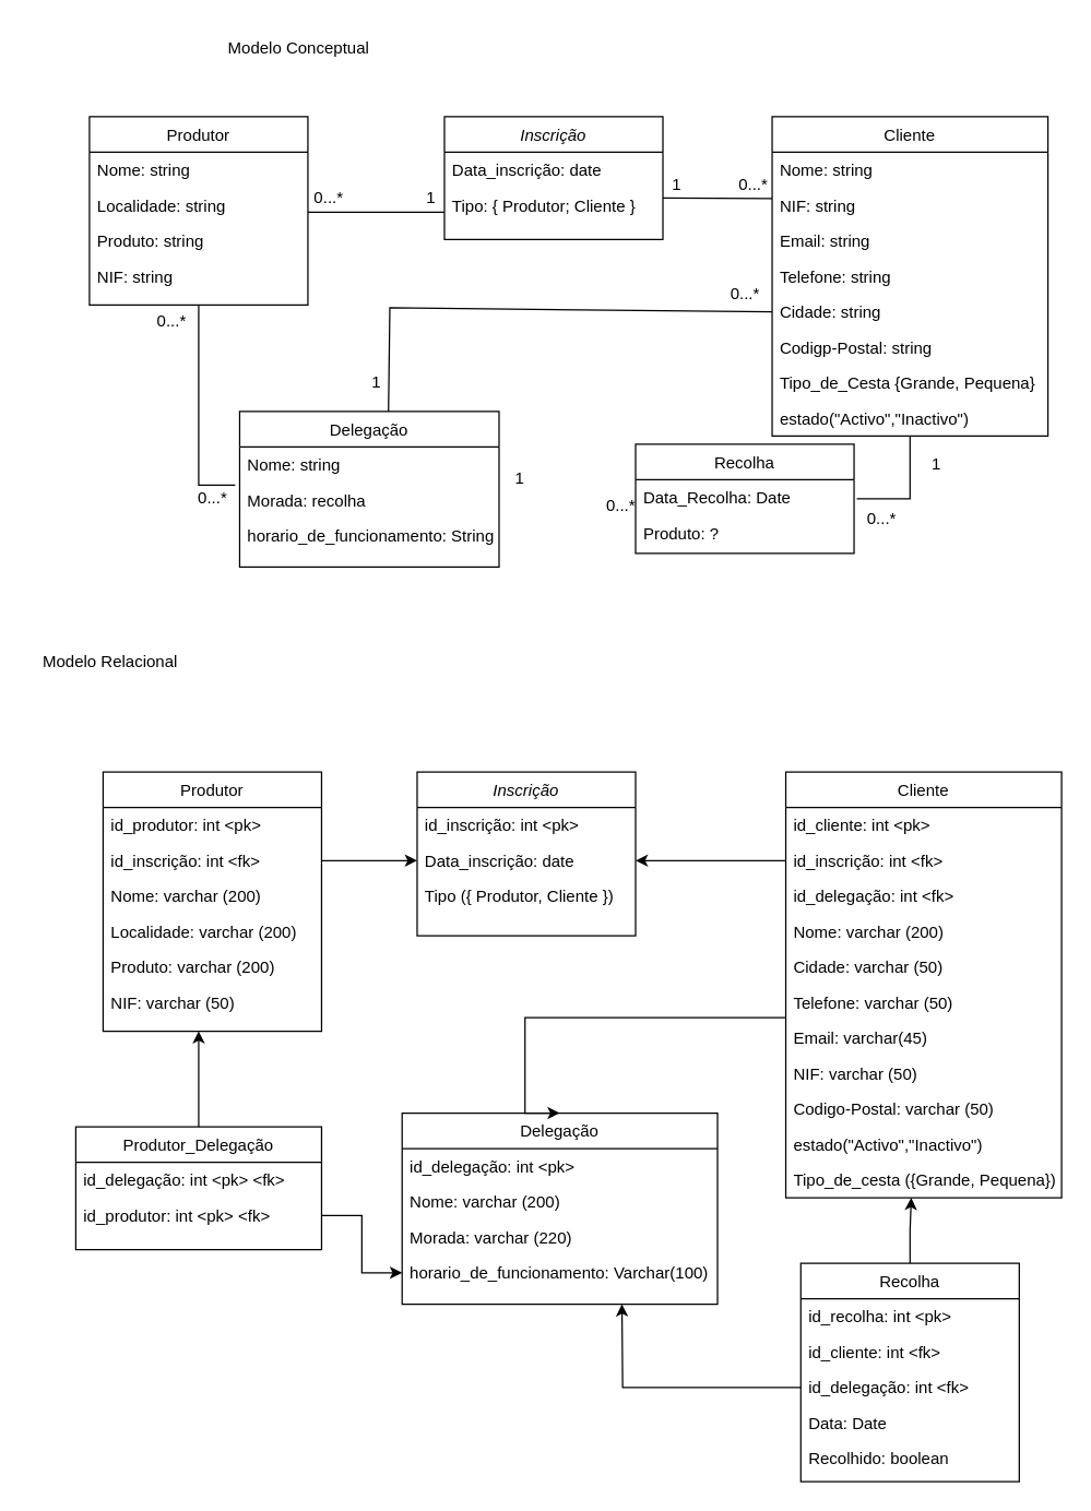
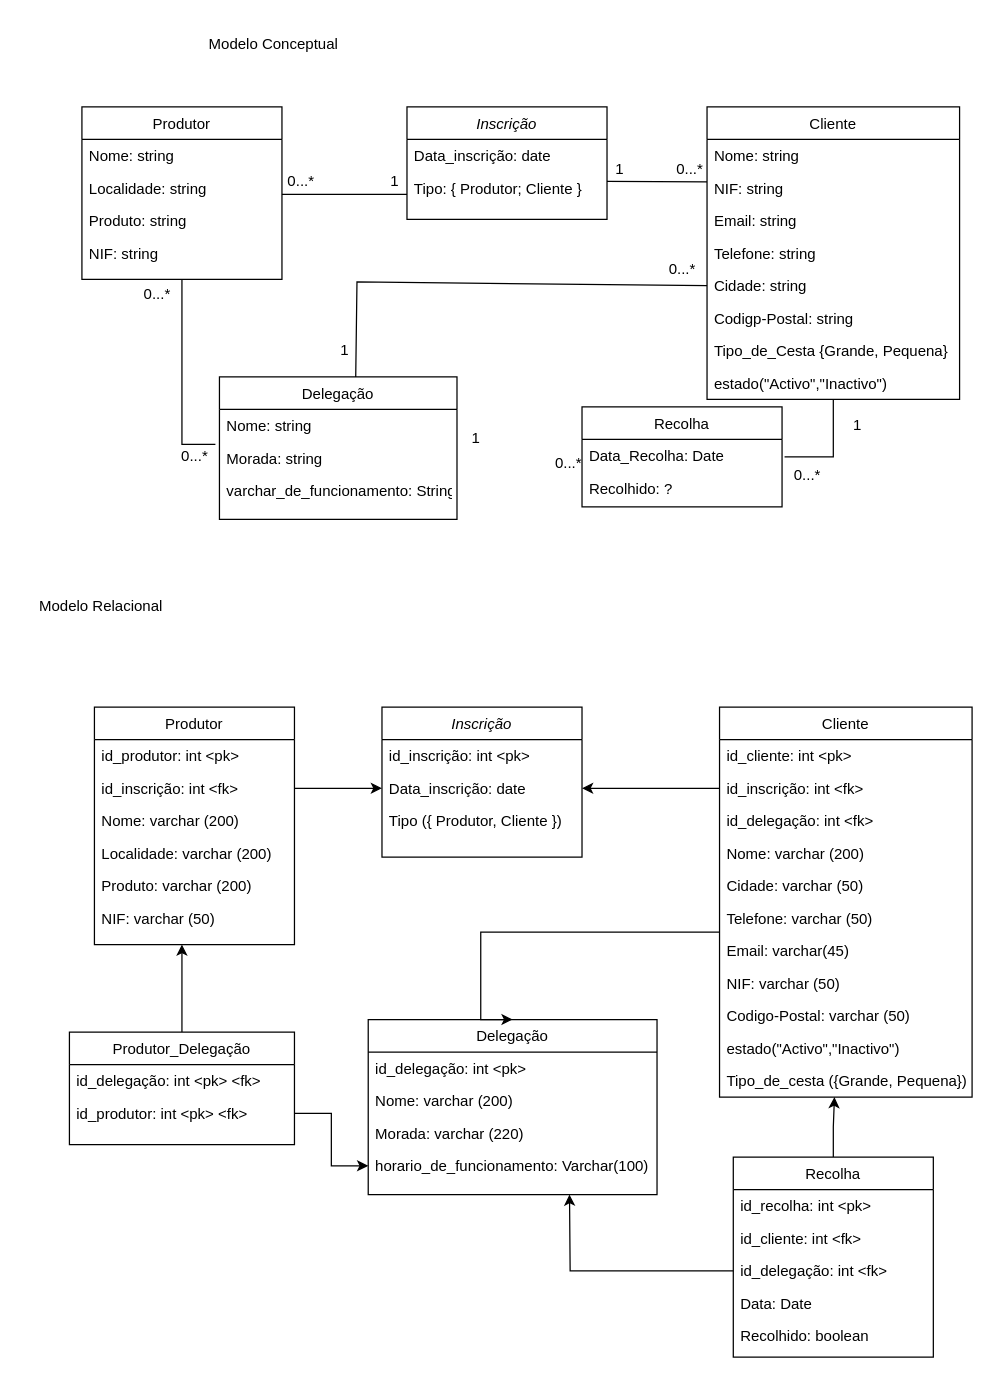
- <mxCell id="12" value="Morada: recolha" style="text;align=left;verticalAlign=top;spacingLeft=4;spacingRight=4;overflow=hidden;rotatable=0;points=[[0,0.5],[1,0.5]];portConstraint=eastwest;" parent="10" vertex="1"><mxGeometry y="52" width="190" height="26" as="geometry" /></mxCell>
+ <mxCell id="12" value="Morada: string" style="text;align=left;verticalAlign=top;spacingLeft=4;spacingRight=4;overflow=hidden;rotatable=0;points=[[0,0.5],[1,0.5]];portConstraint=eastwest;" parent="10" vertex="1"><mxGeometry y="52" width="190" height="26" as="geometry" /></mxCell>
- <mxCell id="31" value="Produto: ?" style="text;align=left;verticalAlign=top;spacingLeft=4;spacingRight=4;overflow=hidden;rotatable=0;points=[[0,0.5],[1,0.5]];portConstraint=eastwest;rounded=0;shadow=0;html=0;" parent="29" vertex="1"><mxGeometry y="52" width="160" height="26" as="geometry" /></mxCell>
+ <mxCell id="31" value="Recolhido: ?" style="text;align=left;verticalAlign=top;spacingLeft=4;spacingRight=4;overflow=hidden;rotatable=0;points=[[0,0.5],[1,0.5]];portConstraint=eastwest;rounded=0;shadow=0;html=0;" parent="29" vertex="1"><mxGeometry y="52" width="160" height="26" as="geometry" /></mxCell>
- <mxCell id="13" value="horario_de_funcionamento: String&#10;" style="text;align=left;verticalAlign=top;spacingLeft=4;spacingRight=4;overflow=hidden;rotatable=0;points=[[0,0.5],[1,0.5]];portConstraint=eastwest;" parent="10" vertex="1"><mxGeometry y="78" width="190" height="26" as="geometry" /></mxCell>
+ <mxCell id="13" value="varchar_de_funcionamento: String&#10;" style="text;align=left;verticalAlign=top;spacingLeft=4;spacingRight=4;overflow=hidden;rotatable=0;points=[[0,0.5],[1,0.5]];portConstraint=eastwest;" parent="10" vertex="1"><mxGeometry y="78" width="190" height="26" as="geometry" /></mxCell>
